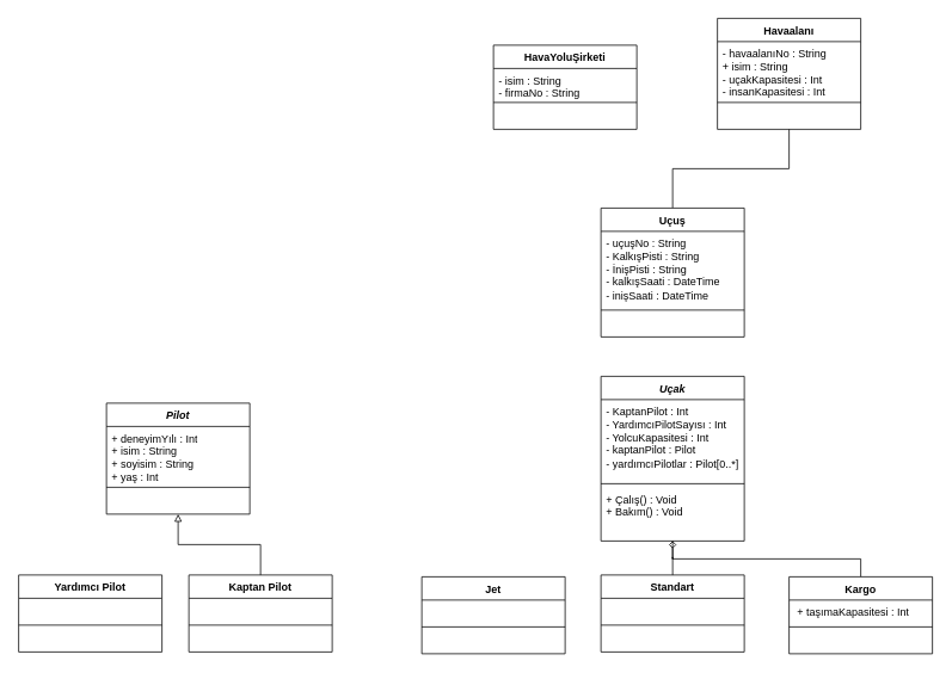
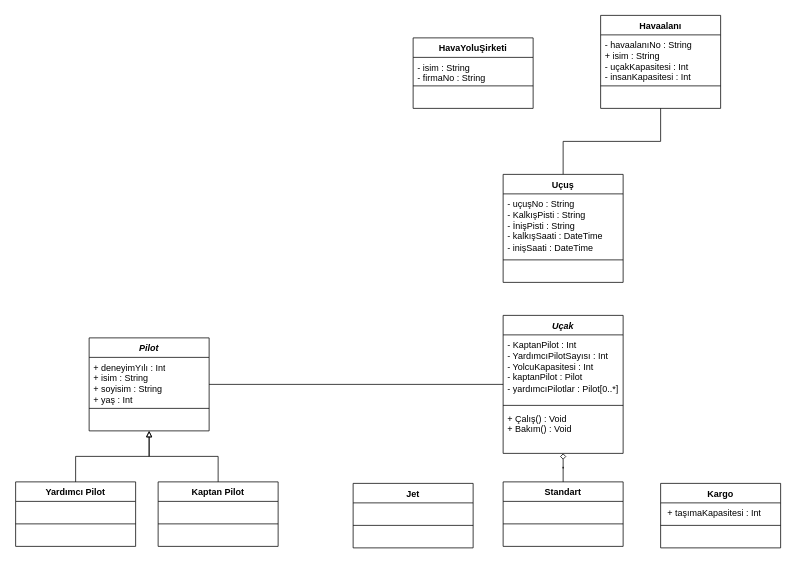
+ <mxCell id="15" style="edgeStyle=orthogonalEdgeStyle;rounded=0;orthogonalLoop=1;jettySize=auto;html=1;exitX=1;exitY=0.5;exitDx=0;exitDy=0;endArrow=none;endFill=0;" parent="1" source="16" target="6" edge="1"><mxGeometry relative="1" as="geometry" /></mxCell>
+ <mxCell id="25" style="edgeStyle=orthogonalEdgeStyle;rounded=0;orthogonalLoop=1;jettySize=auto;html=1;exitX=0.5;exitY=0;exitDx=0;exitDy=0;endArrow=block;endFill=0;" parent="1" source="26" target="16" edge="1"><mxGeometry relative="1" as="geometry" /></mxCell>
- <mxCell id="34" style="edgeStyle=orthogonalEdgeStyle;rounded=0;orthogonalLoop=1;jettySize=auto;html=1;exitX=0.5;exitY=0;exitDx=0;exitDy=0;endArrow=none;endFill=0;" parent="1" source="35" target="6" edge="1"><mxGeometry relative="1" as="geometry" /></mxCell>
